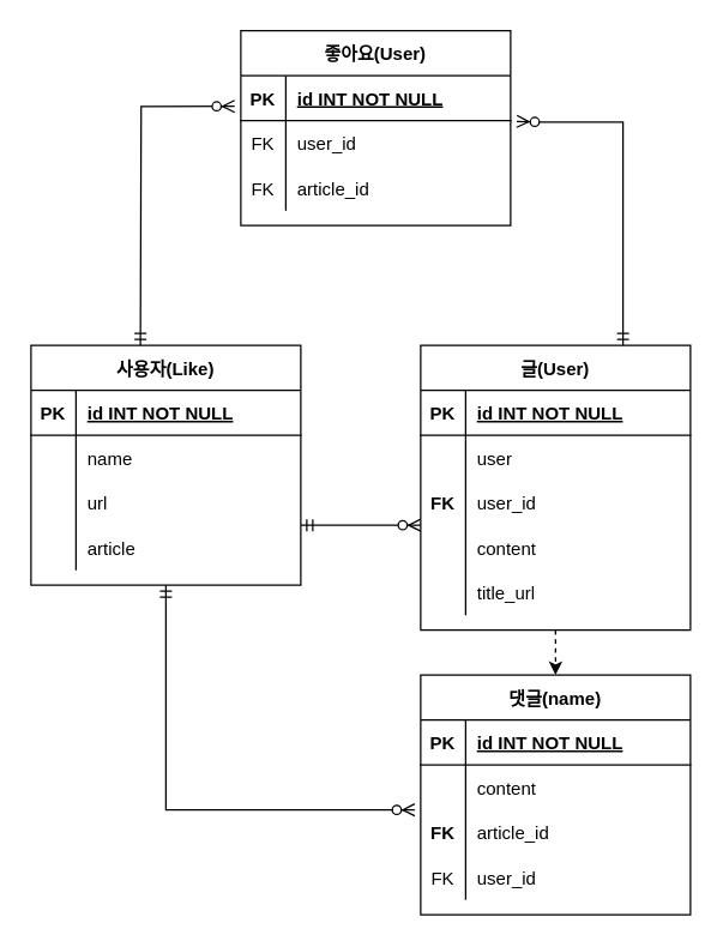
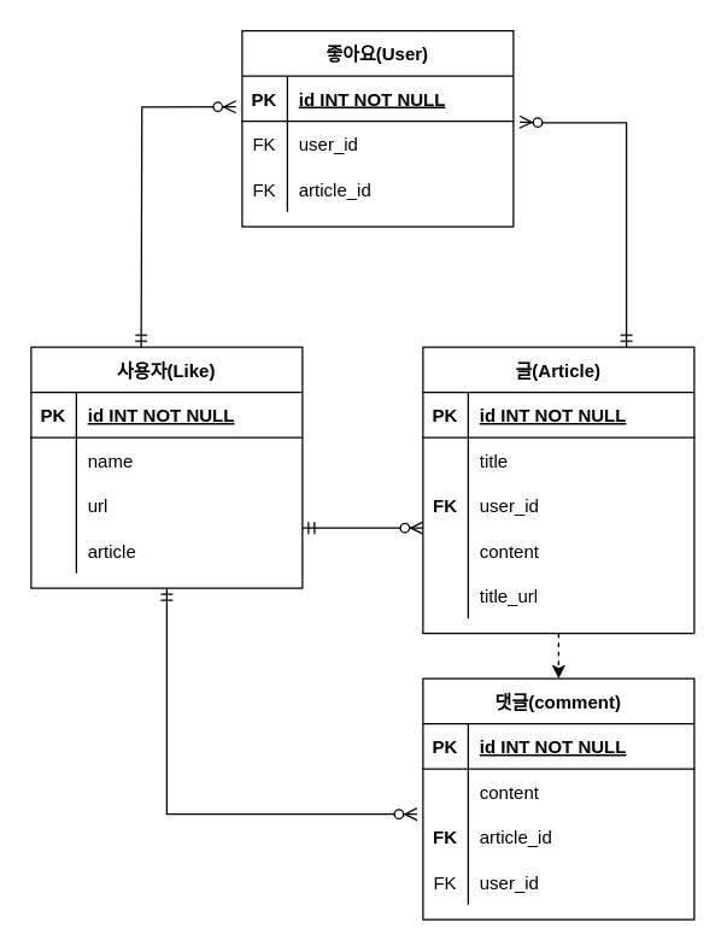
- <mxCell id="16" value="글(User)" style="shape=table;startSize=30;container=1;collapsible=1;childLayout=tableLayout;fixedRows=1;rowLines=0;fontStyle=1;align=center;resizeLast=1;rounded=0;" parent="1" vertex="1"><mxGeometry x="280" y="230" width="180" height="190" as="geometry" /></mxCell>
+ <mxCell id="16" value="글(Article)" style="shape=table;startSize=30;container=1;collapsible=1;childLayout=tableLayout;fixedRows=1;rowLines=0;fontStyle=1;align=center;resizeLast=1;rounded=0;" parent="1" vertex="1"><mxGeometry x="280" y="230" width="180" height="190" as="geometry" /></mxCell>
- <mxCell id="22" value="user" style="shape=partialRectangle;connectable=0;fillColor=none;top=0;left=0;bottom=0;right=0;align=left;spacingLeft=6;overflow=hidden;rounded=0;" parent="20" vertex="1"><mxGeometry x="30" width="150" height="30" as="geometry"><mxRectangle width="150" height="30" as="alternateBounds" /></mxGeometry></mxCell>
+ <mxCell id="22" value="title" style="shape=partialRectangle;connectable=0;fillColor=none;top=0;left=0;bottom=0;right=0;align=left;spacingLeft=6;overflow=hidden;rounded=0;" parent="20" vertex="1"><mxGeometry x="30" width="150" height="30" as="geometry"><mxRectangle width="150" height="30" as="alternateBounds" /></mxGeometry></mxCell>
- <mxCell id="32" value="댓글(name)" style="shape=table;startSize=30;container=1;collapsible=1;childLayout=tableLayout;fixedRows=1;rowLines=0;fontStyle=1;align=center;resizeLast=1;rounded=0;" parent="1" vertex="1"><mxGeometry x="280" y="450" width="180" height="160" as="geometry" /></mxCell>
+ <mxCell id="32" value="댓글(comment)" style="shape=table;startSize=30;container=1;collapsible=1;childLayout=tableLayout;fixedRows=1;rowLines=0;fontStyle=1;align=center;resizeLast=1;rounded=0;" parent="1" vertex="1"><mxGeometry x="280" y="450" width="180" height="160" as="geometry" /></mxCell>
